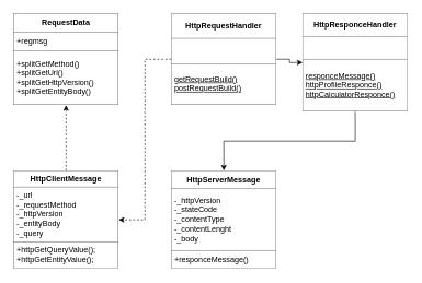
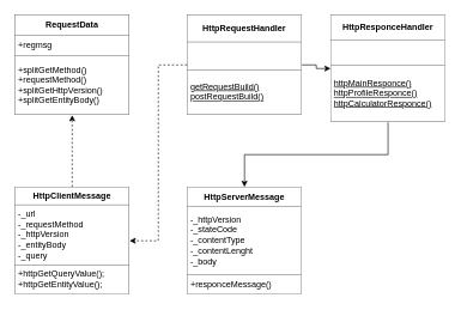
- <mxCell id="10" value="&lt;table border=&quot;1&quot; width=&quot;100%&quot; cellpadding=&quot;4&quot; style=&quot;width: 100% ; height: 100% ; border-collapse: collapse&quot;&gt;&lt;tbody&gt;&lt;tr&gt;&lt;th align=&quot;center&quot;&gt;HttpResponceHandler&lt;/th&gt;&lt;/tr&gt;&lt;tr&gt;&lt;td&gt;&lt;br&gt;&lt;/td&gt;&lt;/tr&gt;&lt;tr&gt;&lt;td&gt;&lt;u&gt;responceMessage()&lt;/u&gt;&lt;br&gt;&lt;u&gt;httpProfileResponce()&lt;br&gt;httpCalculatorResponce()&lt;/u&gt;&lt;/td&gt;&lt;/tr&gt;&lt;/tbody&gt;&lt;/table&gt;" style="text;html=1;strokeColor=none;fillColor=none;overflow=fill;" vertex="1" parent="1"><mxGeometry x="460" y="20" width="160" height="150" as="geometry" /></mxCell>
+ <mxCell id="10" value="&lt;table border=&quot;1&quot; width=&quot;100%&quot; cellpadding=&quot;4&quot; style=&quot;width: 100% ; height: 100% ; border-collapse: collapse&quot;&gt;&lt;tbody&gt;&lt;tr&gt;&lt;th align=&quot;center&quot;&gt;HttpResponceHandler&lt;/th&gt;&lt;/tr&gt;&lt;tr&gt;&lt;td&gt;&lt;br&gt;&lt;/td&gt;&lt;/tr&gt;&lt;tr&gt;&lt;td&gt;&lt;u&gt;httpMainResponce()&lt;/u&gt;&lt;br&gt;&lt;u&gt;httpProfileResponce()&lt;br&gt;httpCalculatorResponce()&lt;/u&gt;&lt;/td&gt;&lt;/tr&gt;&lt;/tbody&gt;&lt;/table&gt;" style="text;html=1;strokeColor=none;fillColor=none;overflow=fill;" vertex="1" parent="1"><mxGeometry x="460" y="20" width="160" height="150" as="geometry" /></mxCell>
- <mxCell id="2" value="&lt;table border=&quot;1&quot; width=&quot;100%&quot; cellpadding=&quot;4&quot; style=&quot;width: 100% ; height: 100% ; border-collapse: collapse&quot;&gt;&lt;tbody&gt;&lt;tr&gt;&lt;th align=&quot;center&quot;&gt;RequestData&lt;/th&gt;&lt;/tr&gt;&lt;tr&gt;&lt;td&gt;+regmsg&amp;nbsp;&lt;/td&gt;&lt;/tr&gt;&lt;tr&gt;&lt;td&gt;+splitGetMethod()&lt;br&gt;+splitGetUrl()&lt;br&gt;+splitGetHttpVersion()&lt;br&gt;+splitGetEntityBody()&lt;/td&gt;&lt;/tr&gt;&lt;/tbody&gt;&lt;/table&gt;" style="text;html=1;strokeColor=none;fillColor=none;overflow=fill;" vertex="1" parent="1"><mxGeometry x="20" y="20" width="160" height="140" as="geometry" /></mxCell>
+ <mxCell id="2" value="&lt;table border=&quot;1&quot; width=&quot;100%&quot; cellpadding=&quot;4&quot; style=&quot;width: 100% ; height: 100% ; border-collapse: collapse&quot;&gt;&lt;tbody&gt;&lt;tr&gt;&lt;th align=&quot;center&quot;&gt;RequestData&lt;/th&gt;&lt;/tr&gt;&lt;tr&gt;&lt;td&gt;+regmsg&amp;nbsp;&lt;/td&gt;&lt;/tr&gt;&lt;tr&gt;&lt;td&gt;+splitGetMethod()&lt;br&gt;+requestMethod()&lt;br&gt;+splitGetHttpVersion()&lt;br&gt;+splitGetEntityBody()&lt;/td&gt;&lt;/tr&gt;&lt;/tbody&gt;&lt;/table&gt;" style="text;html=1;strokeColor=none;fillColor=none;overflow=fill;" vertex="1" parent="1"><mxGeometry x="20" y="20" width="160" height="140" as="geometry" /></mxCell>
